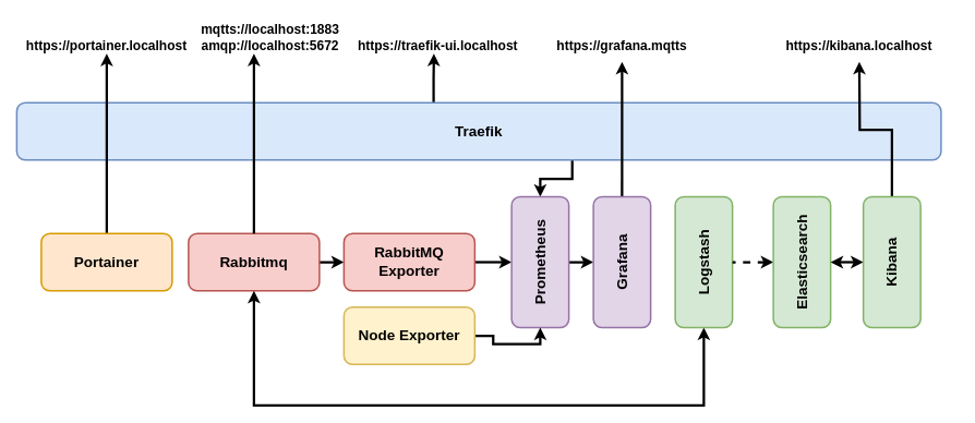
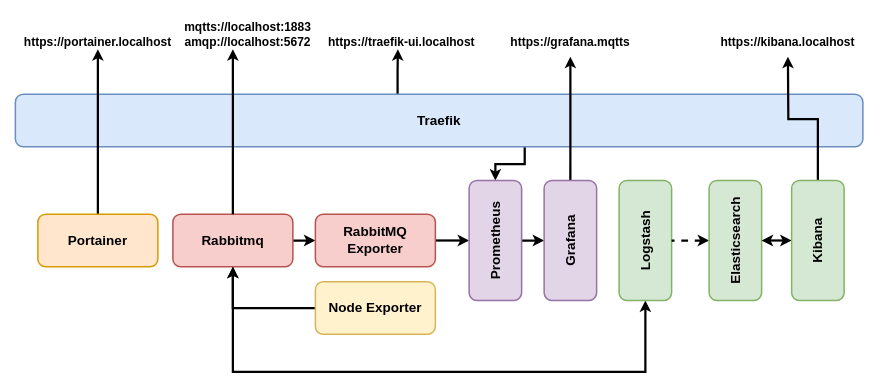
- <mxCell id="21" style="edgeStyle=orthogonalEdgeStyle;rounded=0;orthogonalLoop=1;jettySize=auto;html=1;entryX=0;entryY=0.5;entryDx=0;entryDy=0;strokeWidth=3;" parent="1" source="22" target="10" edge="1"><mxGeometry relative="1" as="geometry" /></mxCell>
+ <mxCell id="21" style="edgeStyle=orthogonalEdgeStyle;rounded=0;orthogonalLoop=1;jettySize=auto;html=1;strokeWidth=3;" parent="1" source="22" target="3" edge="1"><mxGeometry relative="1" as="geometry" /></mxCell>
